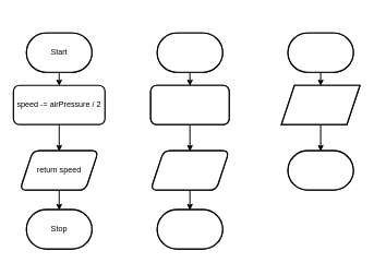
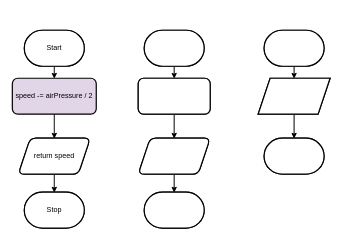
- <mxCell id="5" value="speed -= airPressure / 2" style="rounded=1;whiteSpace=wrap;html=1;strokeWidth=2;" vertex="1" parent="1"><mxGeometry x="20" y="130" width="140" height="60" as="geometry" /></mxCell>
+ <mxCell id="5" value="speed -= airPressure / 2" style="rounded=1;whiteSpace=wrap;html=1;strokeWidth=2;fillColor=#e1d5e7;" vertex="1" parent="1"><mxGeometry x="20" y="130" width="140" height="60" as="geometry" /></mxCell>
